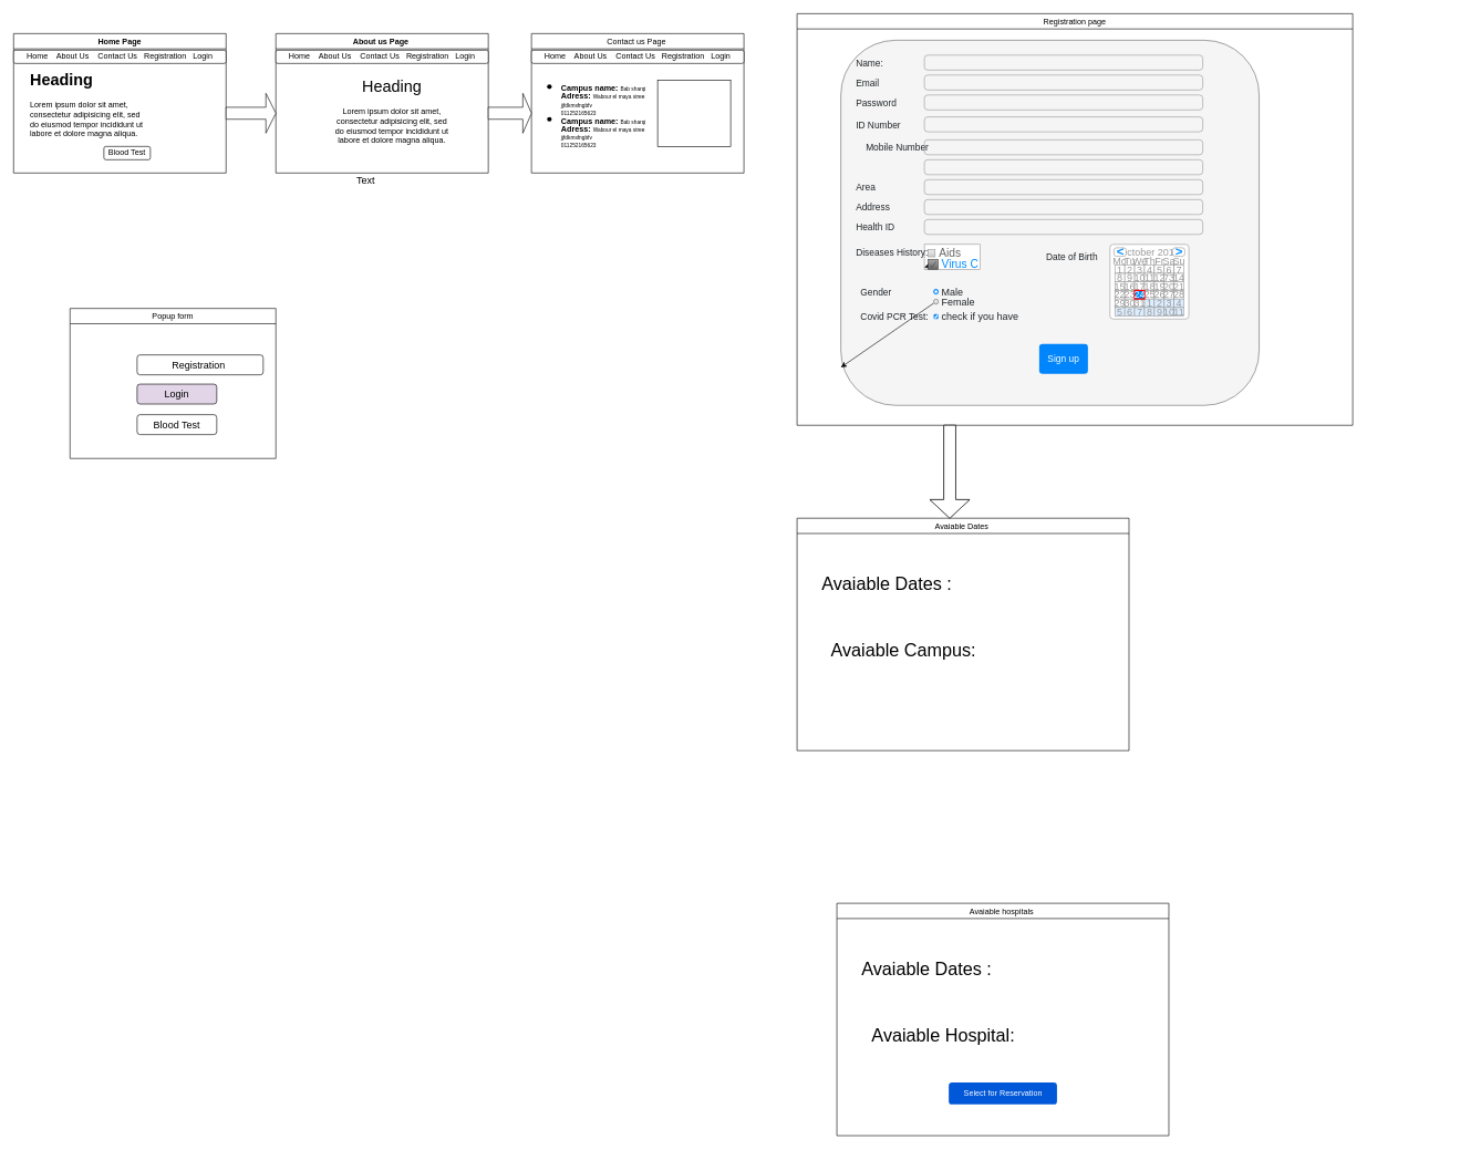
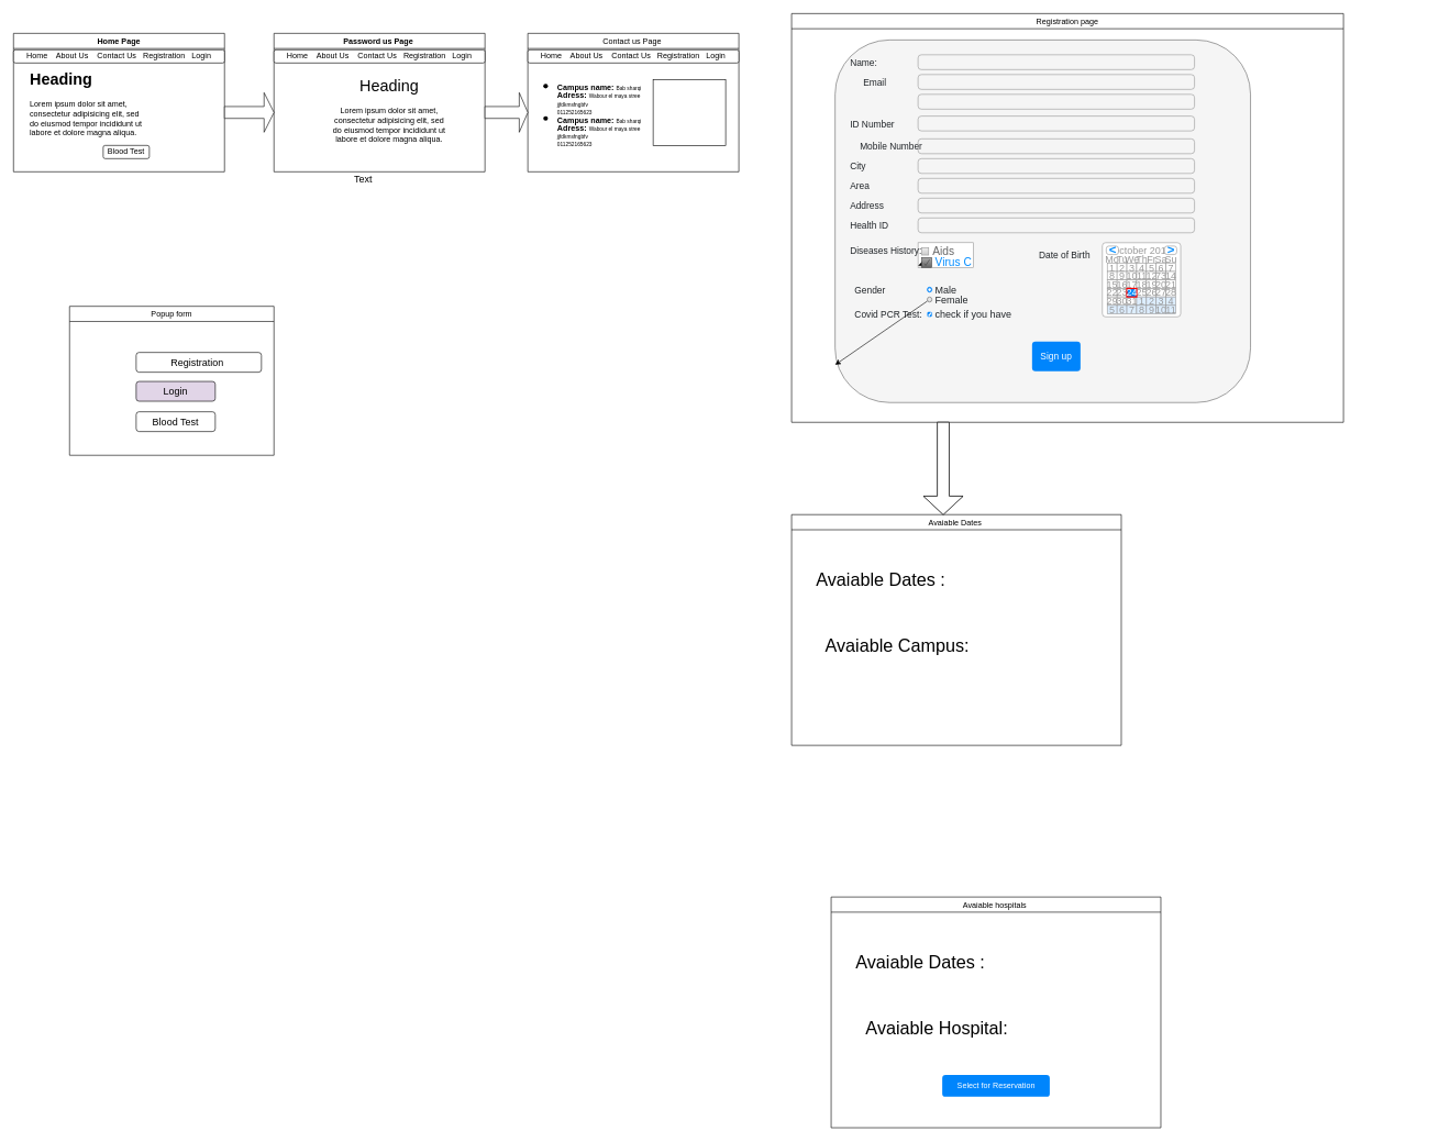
- <mxCell id="96" value="About us Page " style="swimlane;" parent="2" vertex="1"><mxGeometry x="395" y="30" width="320" height="210" as="geometry" /></mxCell>
+ <mxCell id="96" value="Password us Page " style="swimlane;" parent="2" vertex="1"><mxGeometry x="395" y="30" width="320" height="210" as="geometry" /></mxCell>
- <mxCell id="7" value="Email" style="fillColor=none;strokeColor=none;align=left;fontSize=14;fontColor=#212529;" parent="6" vertex="1"><mxGeometry y="30" width="41.928" height="22.5" as="geometry" /></mxCell>
+ <mxCell id="7" value="Email" style="fillColor=none;strokeColor=none;align=left;fontSize=14;fontColor=#212529;" parent="6" vertex="1"><mxGeometry x="20" y="30" width="41.928" height="22.5" as="geometry" /></mxCell>
- <mxCell id="9" value="Password" style="fillColor=none;strokeColor=none;align=left;fontSize=14;fontColor=#212529;" parent="6" vertex="1"><mxGeometry y="60" width="48.916" height="22.5" as="geometry" /></mxCell>
+ <mxCell id="20" value="City" style="fillColor=none;strokeColor=none;align=left;fontSize=14;fontColor=#212529;" parent="6" vertex="1"><mxGeometry y="157.5" width="55.904" height="22.5" as="geometry" /></mxCell>
- <mxCell id="119" value="Select for&amp;nbsp;Reservation" style="rounded=1;fillColor=#0057D8;strokeColor=none;html=1;fontColor=#ffffff;align=center;verticalAlign=middle;fontStyle=0;fontSize=12;sketch=0;" vertex="1" parent="116"><mxGeometry x="168.5" y="270" width="163" height="33" as="geometry" /></mxCell>
+ <mxCell id="119" value="Select for&amp;nbsp;Reservation" style="rounded=1;fillColor=#0085fc;strokeColor=none;html=1;fontColor=#ffffff;align=center;verticalAlign=middle;fontStyle=0;fontSize=12;sketch=0;" vertex="1" parent="116"><mxGeometry x="168.5" y="270" width="163" height="33" as="geometry" /></mxCell>
